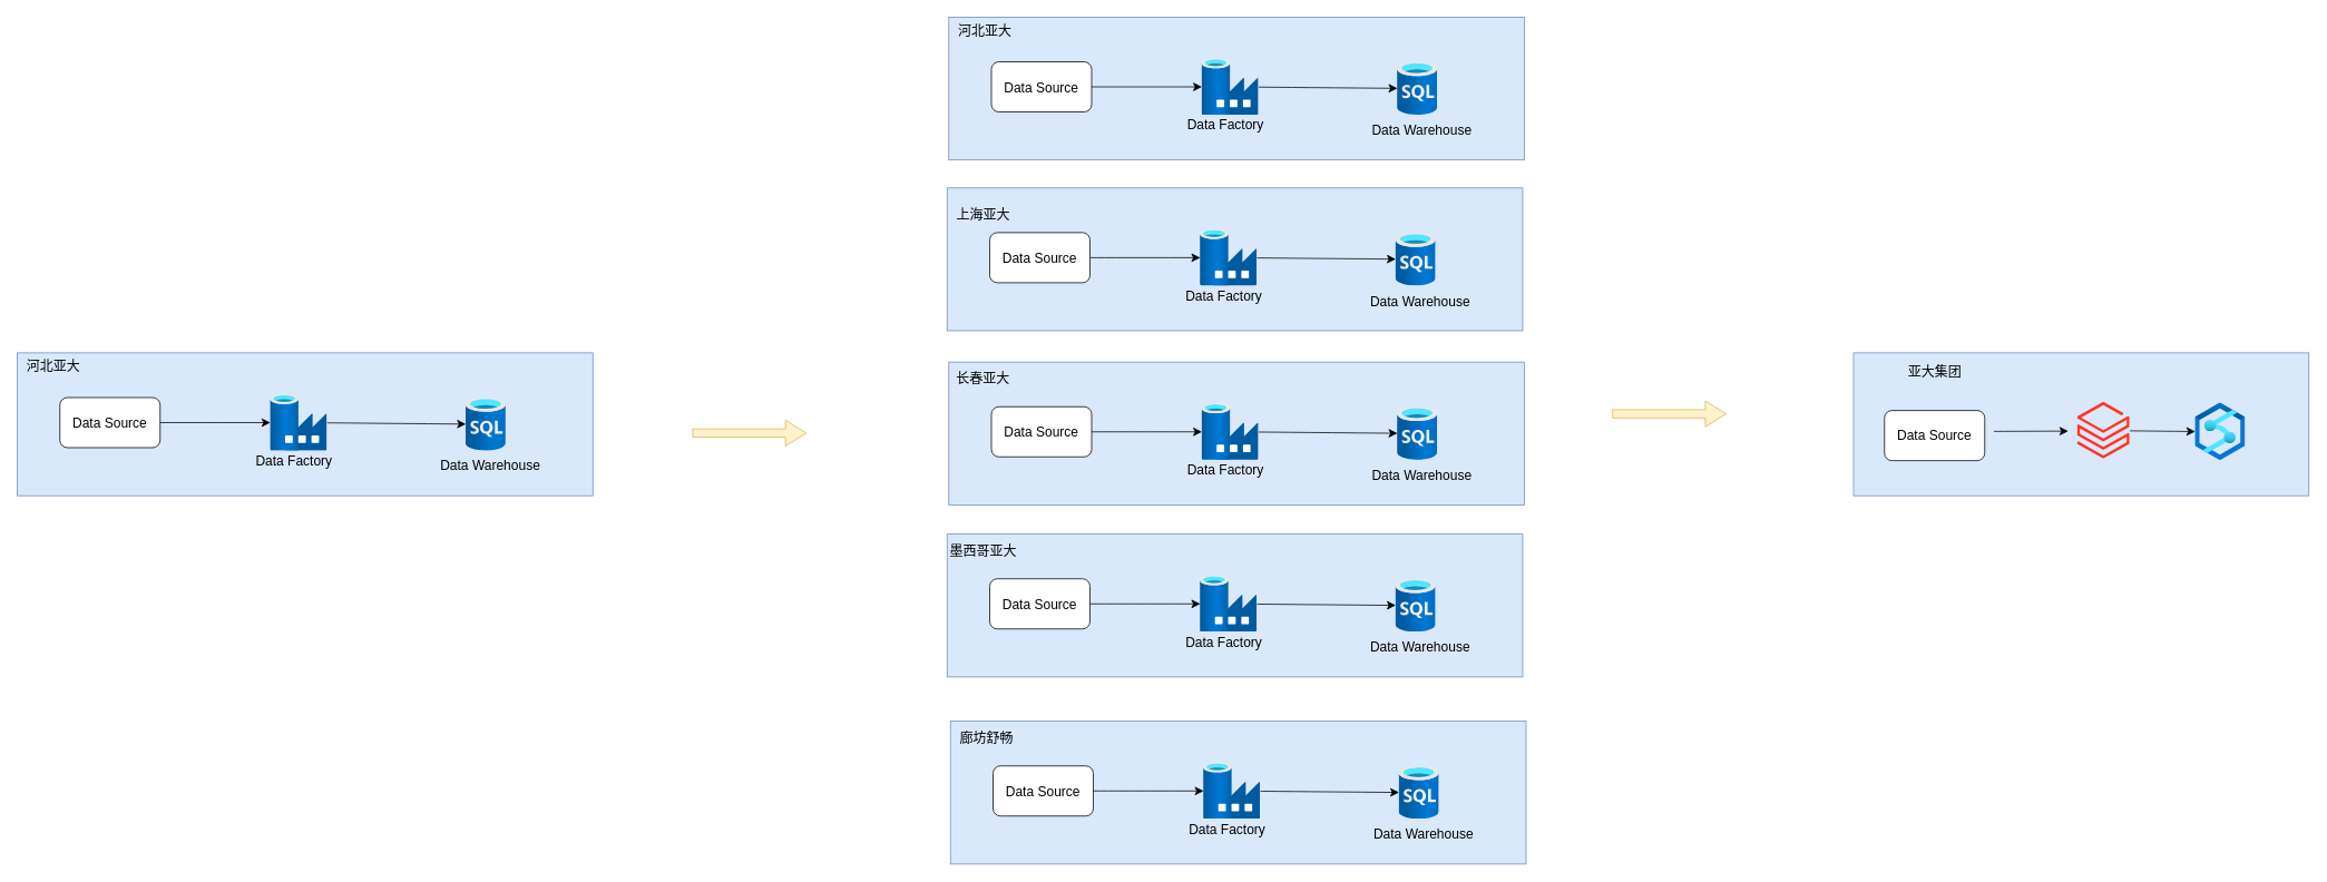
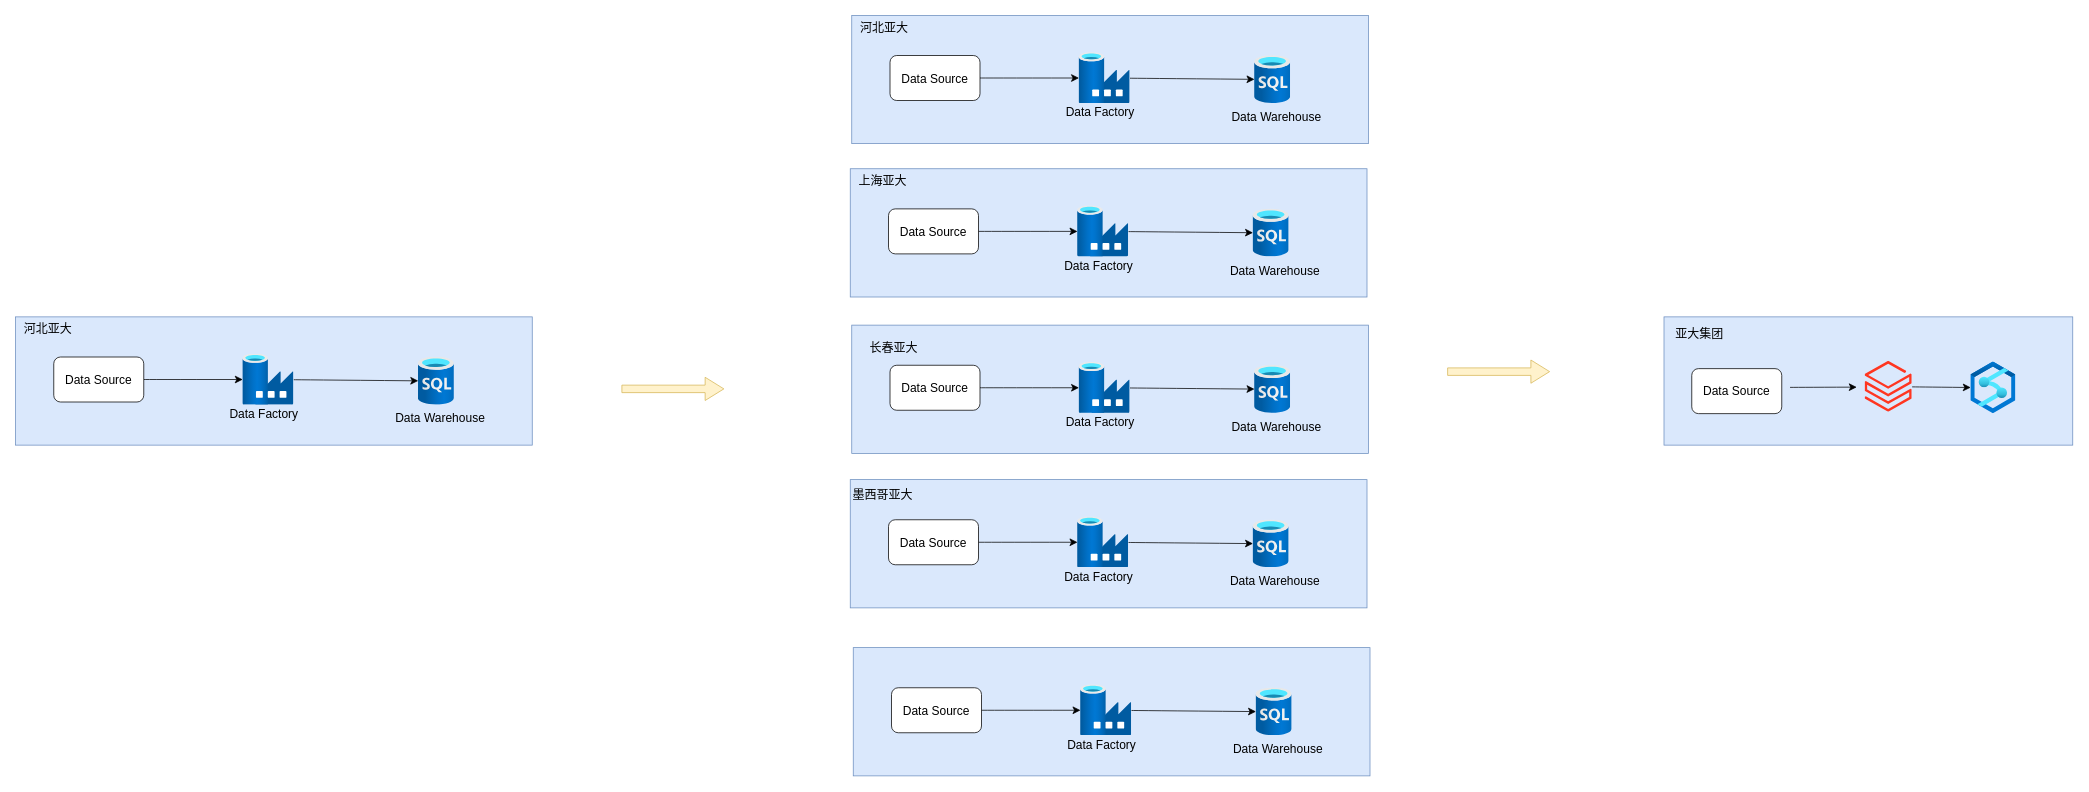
- <mxCell id="11" value="上海亚大" style="text;html=1;align=center;verticalAlign=middle;resizable=0;points=[];autosize=1;strokeColor=none;fillColor=none;fontSize=16;" vertex="1" parent="1"><mxGeometry x="1135" y="240" width="82" height="31" as="geometry" /></mxCell>
+ <mxCell id="11" value="上海亚大" style="text;html=1;align=center;verticalAlign=middle;resizable=0;points=[];autosize=1;strokeColor=none;fillColor=none;fontSize=16;" vertex="1" parent="1"><mxGeometry x="1135" y="225" width="82" height="31" as="geometry" /></mxCell>
- <mxCell id="51" value="亚大集团" style="text;html=1;align=center;verticalAlign=middle;resizable=0;points=[];autosize=1;strokeColor=none;fillColor=none;fontSize=16;" vertex="1" parent="1"><mxGeometry x="2274" y="428" width="82" height="31" as="geometry" /></mxCell>
+ <mxCell id="51" value="亚大集团" style="text;html=1;align=center;verticalAlign=middle;resizable=0;points=[];autosize=1;strokeColor=none;fillColor=none;fontSize=16;" vertex="1" parent="1"><mxGeometry x="2224" y="428" width="82" height="31" as="geometry" /></mxCell>
- <mxCell id="29" value="长春亚大&amp;nbsp;" style="text;html=1;align=center;verticalAlign=middle;resizable=0;points=[];autosize=1;strokeColor=none;fillColor=none;fontSize=16;" vertex="1" parent="1"><mxGeometry x="1135" y="437" width="86" height="31" as="geometry" /></mxCell>
+ <mxCell id="29" value="长春亚大&amp;nbsp;" style="text;html=1;align=center;verticalAlign=middle;resizable=0;points=[];autosize=1;strokeColor=none;fillColor=none;fontSize=16;" vertex="1" parent="1"><mxGeometry x="1150" y="447" width="86" height="31" as="geometry" /></mxCell>
- <mxCell id="47" value="廊坊舒畅" style="text;html=1;align=center;verticalAlign=middle;resizable=0;points=[];autosize=1;strokeColor=none;fillColor=none;fontSize=16;" vertex="1" parent="1"><mxGeometry x="1139" y="867" width="82" height="31" as="geometry" /></mxCell>
